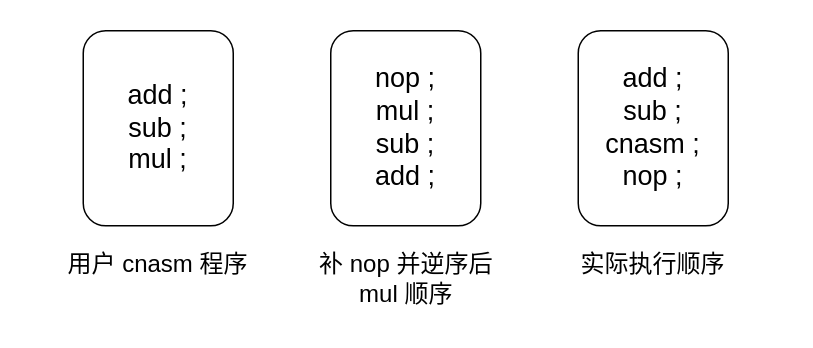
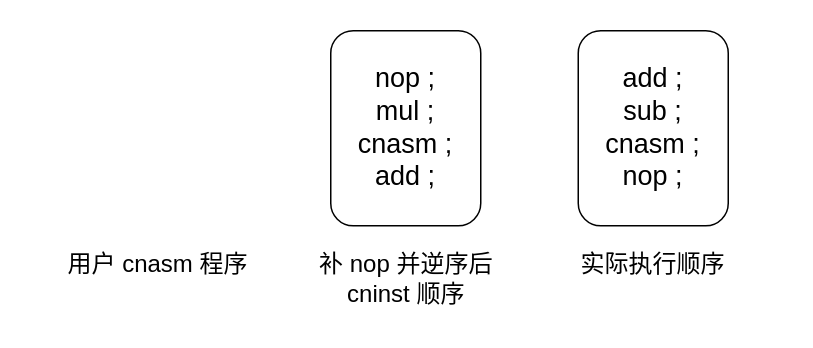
- <mxCell id="2" value="&lt;font style=&quot;font-size: 18px;&quot;&gt;add ;&lt;br&gt;sub ;&lt;br&gt;mul ;&lt;br&gt;&lt;/font&gt;" style="rounded=1;whiteSpace=wrap;html=1;fontSize=12;glass=0;strokeWidth=1;shadow=0;" parent="1" vertex="1"><mxGeometry x="55" y="20" width="100" height="130" as="geometry" /></mxCell>
- <mxCell id="4" value="&lt;font style=&quot;font-size: 18px;&quot;&gt;nop ;&lt;br&gt;mul ;&lt;br&gt;sub ;&lt;br&gt;add ;&lt;br&gt;&lt;/font&gt;" style="rounded=1;whiteSpace=wrap;html=1;fontSize=12;glass=0;strokeWidth=1;shadow=0;" parent="1" vertex="1"><mxGeometry x="220" y="20" width="100" height="130" as="geometry" /></mxCell>
+ <mxCell id="4" value="&lt;font style=&quot;font-size: 18px;&quot;&gt;nop ;&lt;br&gt;mul ;&lt;br&gt;cnasm ;&lt;br&gt;add ;&lt;br&gt;&lt;/font&gt;" style="rounded=1;whiteSpace=wrap;html=1;fontSize=12;glass=0;strokeWidth=1;shadow=0;" parent="1" vertex="1"><mxGeometry x="220" y="20" width="100" height="130" as="geometry" /></mxCell>
- <mxCell id="6" value="&lt;font size=&quot;3&quot;&gt;补 nop 并逆序后&lt;br&gt;mul 顺序&lt;/font&gt;" style="rounded=0;whiteSpace=wrap;html=1;strokeColor=none;fillColor=none;" parent="1" vertex="1"><mxGeometry x="182.5" y="160" width="175" height="50" as="geometry" /></mxCell>
+ <mxCell id="6" value="&lt;font size=&quot;3&quot;&gt;补 nop 并逆序后&lt;br&gt;cninst 顺序&lt;/font&gt;" style="rounded=0;whiteSpace=wrap;html=1;strokeColor=none;fillColor=none;" parent="1" vertex="1"><mxGeometry x="182.5" y="160" width="175" height="50" as="geometry" /></mxCell>
